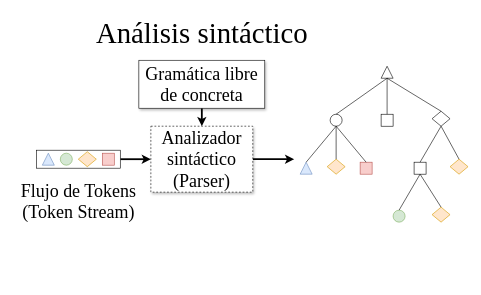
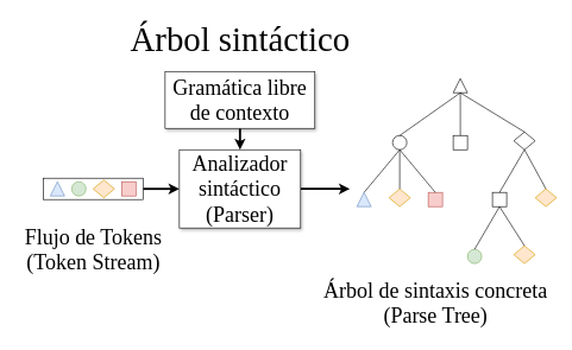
- <mxCell id="13" value="&lt;font style=&quot;font-size: 48px;&quot; face=&quot;Computer Modern&quot;&gt;Análisis sintáctico&lt;/font&gt;" style="text;html=1;align=center;verticalAlign=middle;resizable=0;points=[];autosize=1;strokeColor=none;fillColor=none;" vertex="1" parent="1"><mxGeometry x="146" y="20" width="380" height="70" as="geometry" /></mxCell>
+ <mxCell id="13" value="&lt;font style=&quot;font-size: 48px;&quot; face=&quot;Computer Modern&quot;&gt;Árbol sintáctico&lt;/font&gt;" style="text;html=1;align=center;verticalAlign=middle;resizable=0;points=[];autosize=1;strokeColor=none;fillColor=none;" vertex="1" parent="1"><mxGeometry x="146" y="20" width="380" height="70" as="geometry" /></mxCell>
- <mxCell id="7" value="&lt;font face=&quot;Computer Modern&quot; style=&quot;font-size: 30px;&quot;&gt;Gramática libre de concreta&lt;br&gt;&lt;/font&gt;" style="rounded=0;whiteSpace=wrap;html=1;shadow=1;" vertex="1" parent="1"><mxGeometry x="231" y="100" width="210" height="80" as="geometry" /></mxCell>
+ <mxCell id="7" value="&lt;font face=&quot;Computer Modern&quot; style=&quot;font-size: 30px;&quot;&gt;Gramática libre de contexto&lt;br&gt;&lt;/font&gt;" style="rounded=0;whiteSpace=wrap;html=1;shadow=1;" vertex="1" parent="1"><mxGeometry x="231" y="100" width="210" height="80" as="geometry" /></mxCell>
- <mxCell id="5" value="&lt;font face=&quot;Computer Modern&quot; style=&quot;font-size: 30px;&quot;&gt;Analizador sintáctico (Parser)&lt;/font&gt;" style="rounded=0;whiteSpace=wrap;html=1;shadow=1;dashed=1;" vertex="1" parent="1"><mxGeometry x="251" y="210" width="170" height="110" as="geometry" /></mxCell>
+ <mxCell id="5" value="&lt;font face=&quot;Computer Modern&quot; style=&quot;font-size: 30px;&quot;&gt;Analizador sintáctico (Parser)&lt;/font&gt;" style="rounded=0;whiteSpace=wrap;html=1;shadow=1;" vertex="1" parent="1"><mxGeometry x="251" y="210" width="170" height="110" as="geometry" /></mxCell>
- <mxCell id="8" value="&lt;div&gt;&lt;font face=&quot;Computer Modern&quot; style=&quot;font-size: 30px;&quot;&gt;Flujo de Tokens&lt;/font&gt;&lt;/div&gt;&lt;div&gt;&lt;font face=&quot;Computer Modern&quot; style=&quot;font-size: 30px;&quot;&gt;(Token Stream)&lt;br&gt;&lt;/font&gt;&lt;/div&gt;" style="text;html=1;align=center;verticalAlign=middle;resizable=0;points=[];autosize=1;strokeColor=none;fillColor=none;" vertex="1" parent="1"><mxGeometry x="20" y="290" width="220" height="90" as="geometry" /></mxCell>
+ <mxCell id="8" value="&lt;div&gt;&lt;font face=&quot;Computer Modern&quot; style=&quot;font-size: 30px;&quot;&gt;Flujo de Tokens&lt;/font&gt;&lt;/div&gt;&lt;div&gt;&lt;font face=&quot;Computer Modern&quot; style=&quot;font-size: 30px;&quot;&gt;(Token Stream)&lt;br&gt;&lt;/font&gt;&lt;/div&gt;" style="text;html=1;align=center;verticalAlign=middle;resizable=0;points=[];autosize=1;strokeColor=none;fillColor=none;" vertex="1" parent="1"><mxGeometry x="20" y="305" width="220" height="90" as="geometry" /></mxCell>
+ <mxCell id="35" value="&lt;div&gt;&lt;font face=&quot;Console Modern&quot; style=&quot;font-size: 30px;&quot;&gt;Árbol de sintaxis concreta&lt;/font&gt;&lt;/div&gt;&lt;div&gt;&lt;font style=&quot;font-size: 30px;&quot; face=&quot;Console Modern&quot;&gt;(Parse Tree)&lt;/font&gt;&lt;font size=&quot;3&quot;&gt;&lt;br&gt;&lt;/font&gt;&lt;/div&gt;" style="text;html=1;align=center;verticalAlign=middle;resizable=0;points=[];autosize=1;strokeColor=none;fillColor=none;" vertex="1" parent="1"><mxGeometry x="440" y="380" width="340" height="90" as="geometry" /></mxCell>
